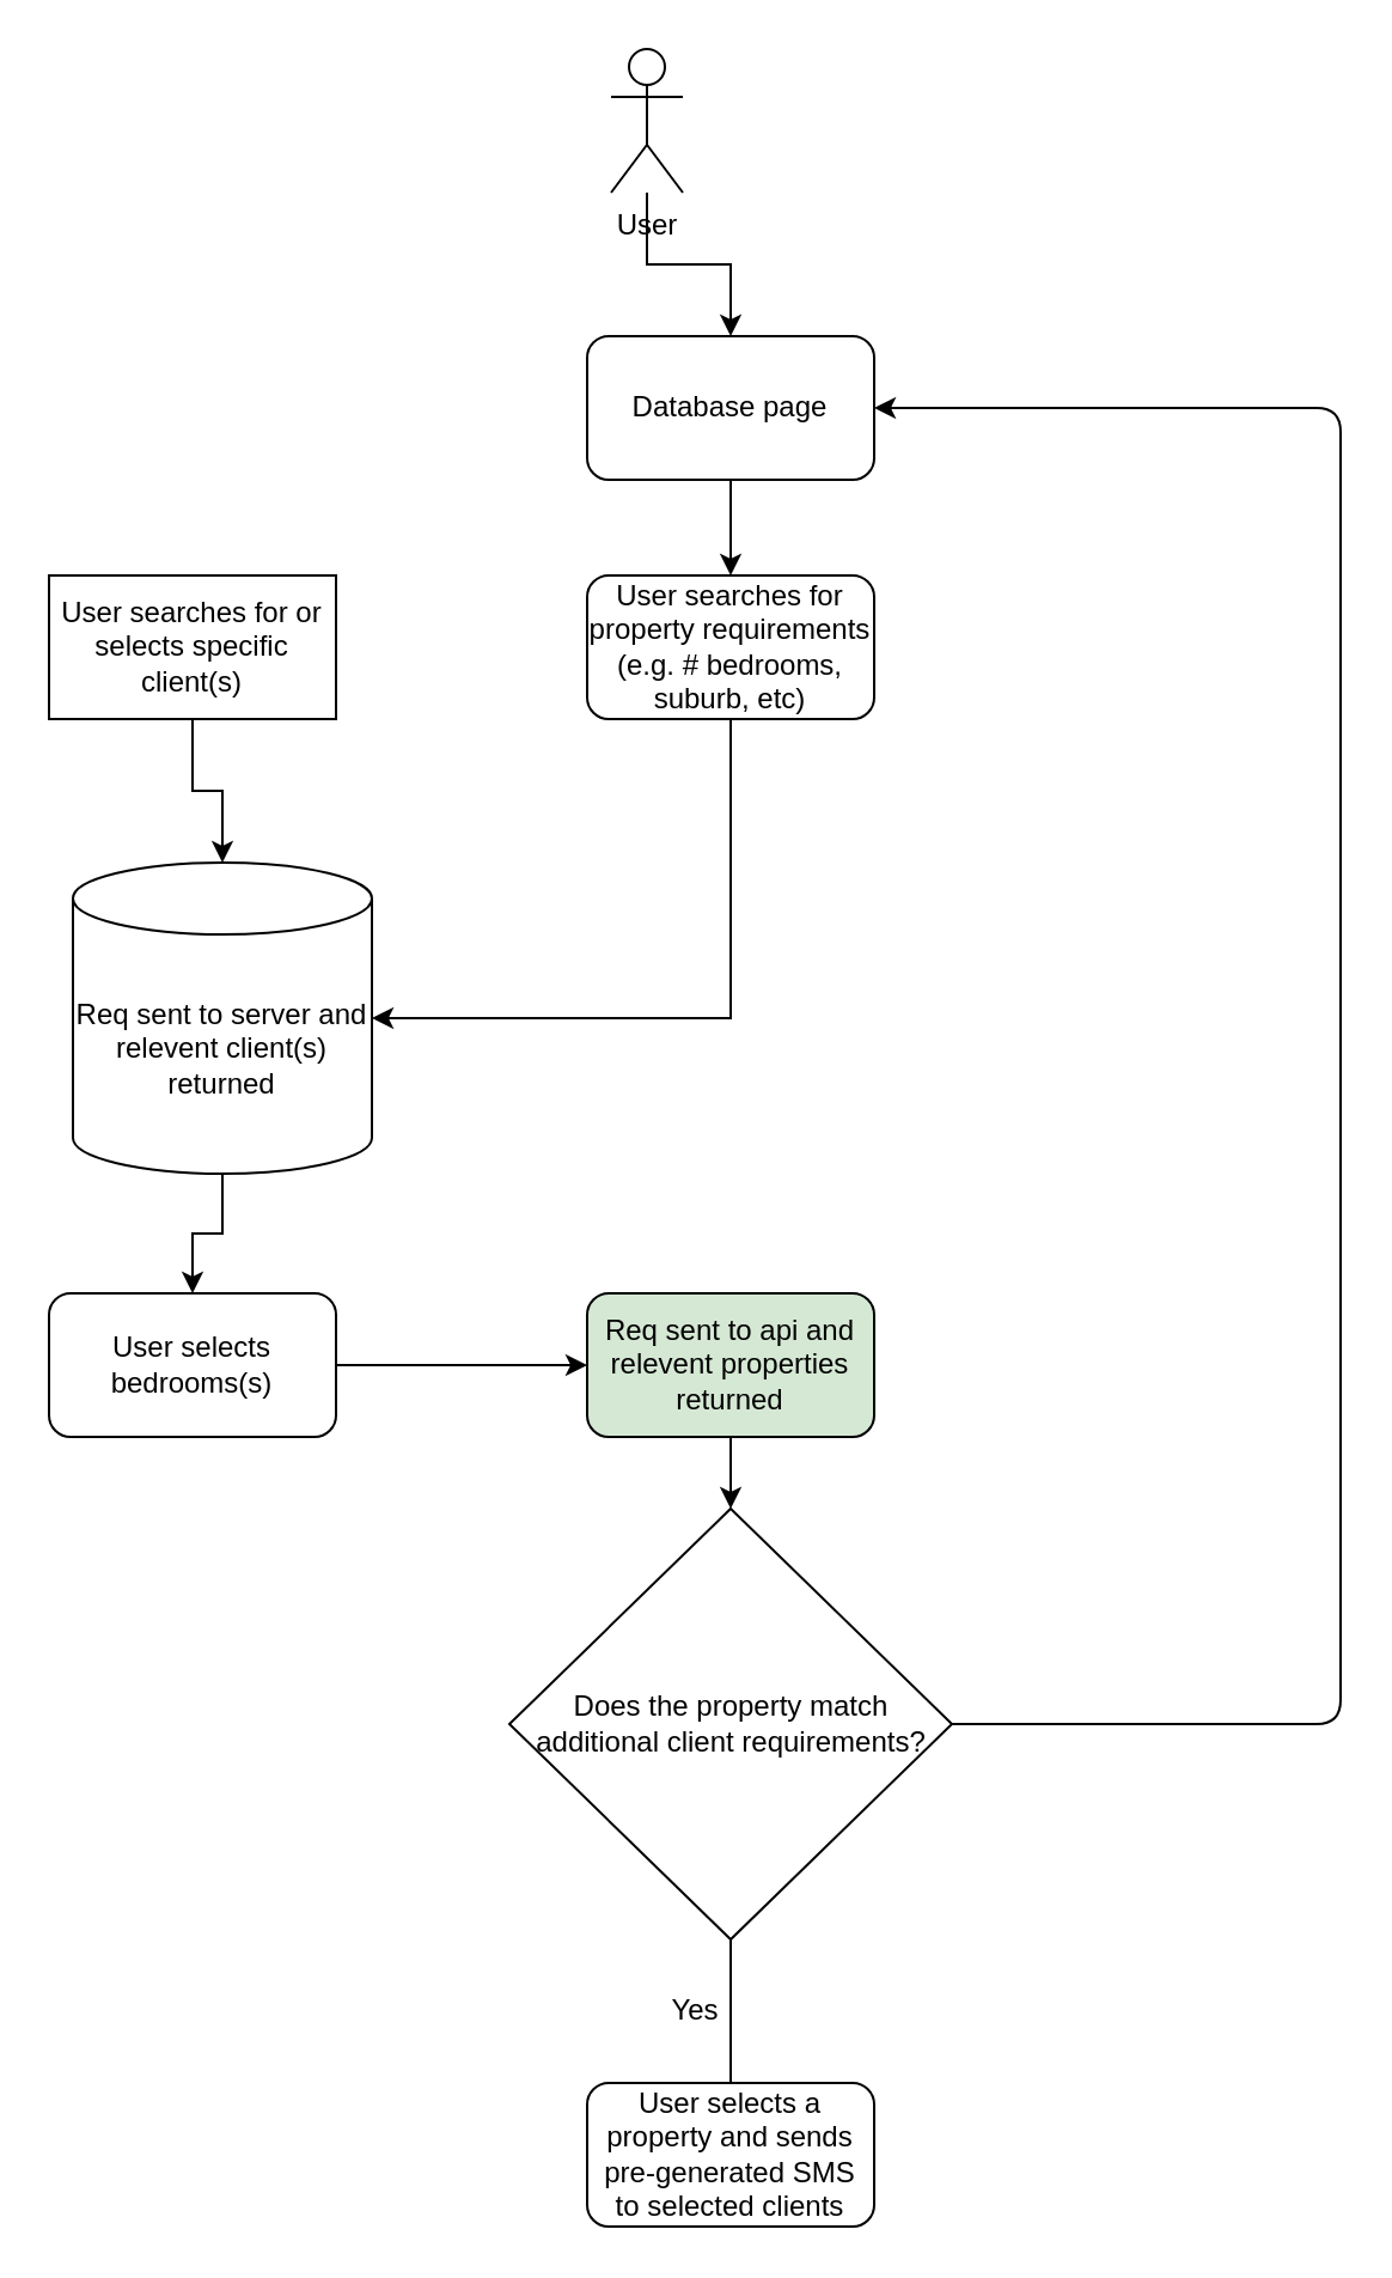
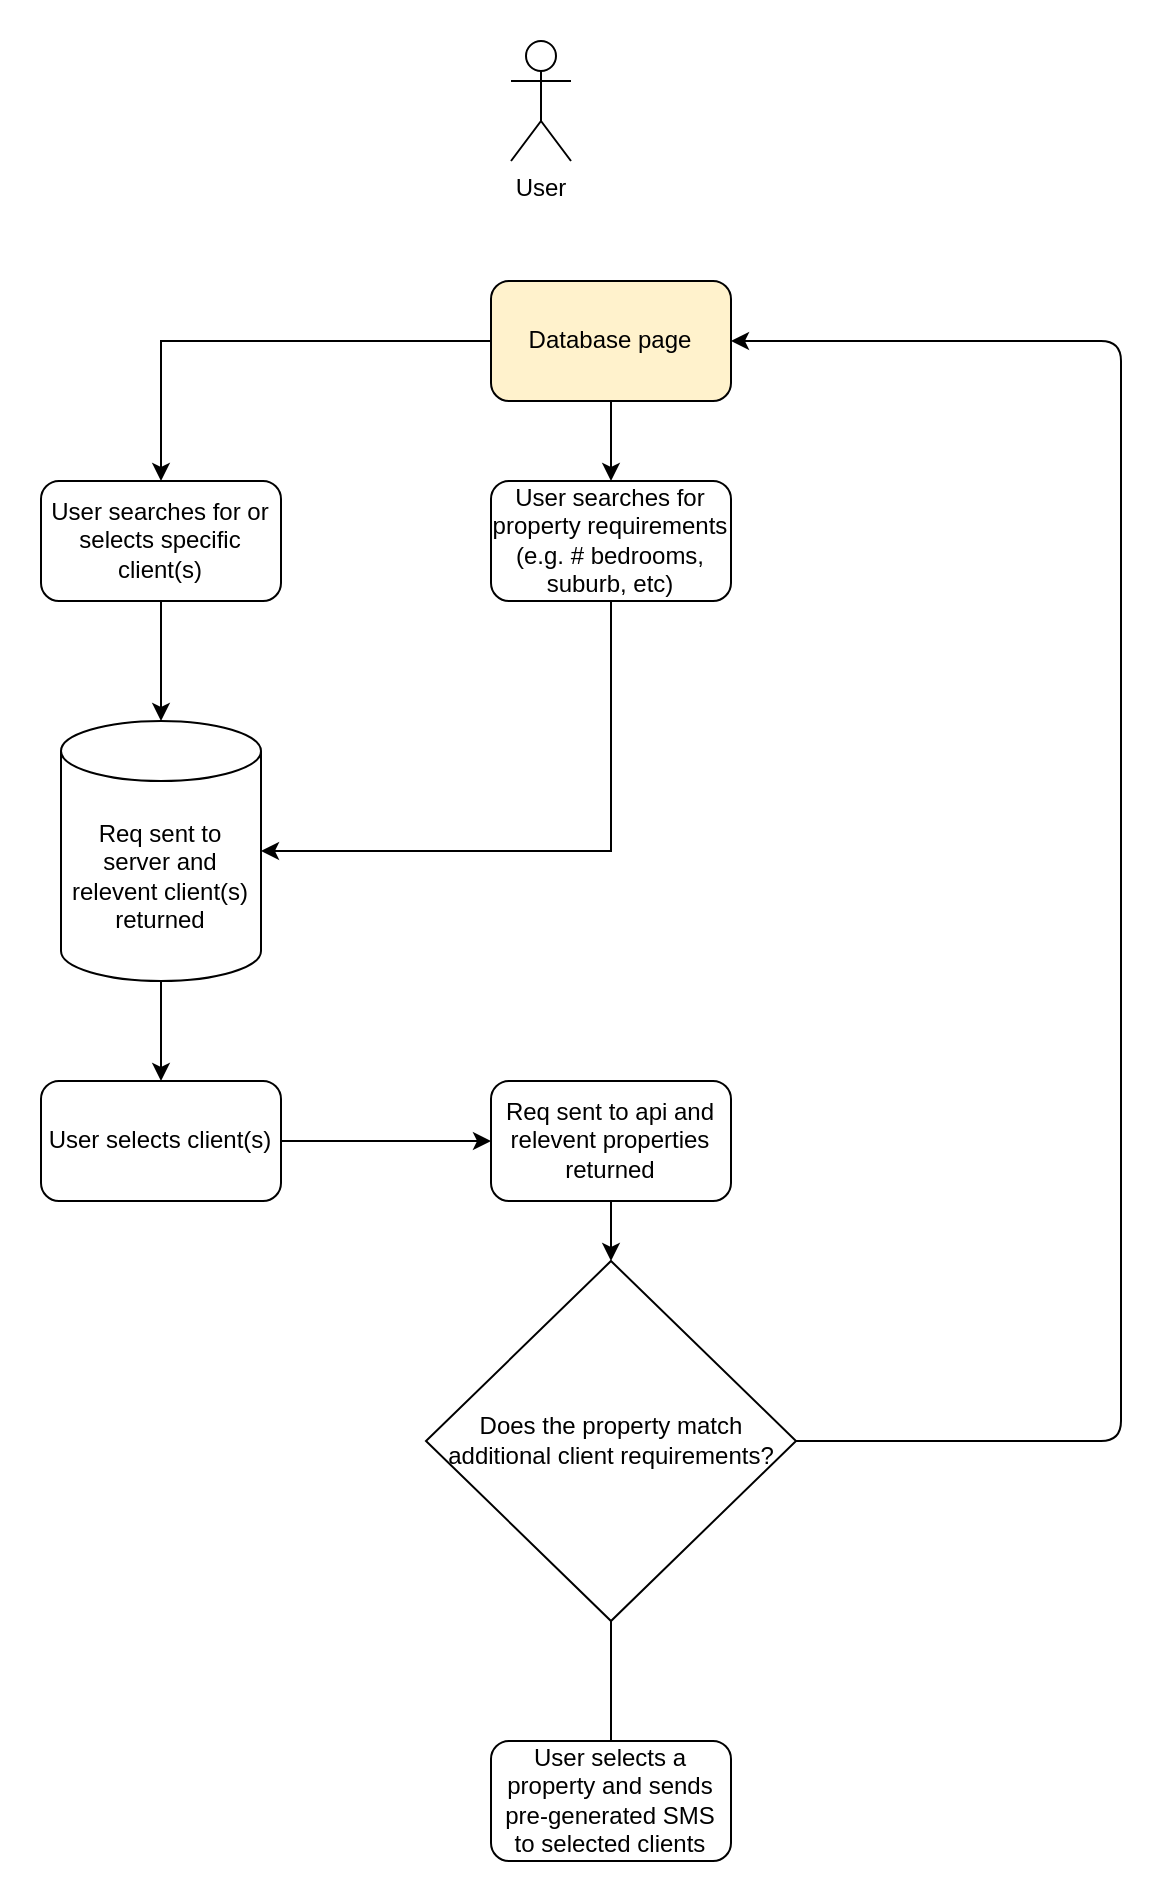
- <mxCell id="2" value="" style="edgeStyle=orthogonalEdgeStyle;rounded=0;orthogonalLoop=1;jettySize=auto;html=1;" parent="1" source="3" target="6" edge="1"><mxGeometry relative="1" as="geometry" /></mxCell>
+ <mxCell id="4" style="edgeStyle=orthogonalEdgeStyle;rounded=0;orthogonalLoop=1;jettySize=auto;html=1;entryX=0.5;entryY=0;entryDx=0;entryDy=0;" parent="1" source="6" target="8" edge="1"><mxGeometry relative="1" as="geometry" /></mxCell>
- <mxCell id="6" value="Database page" style="rounded=1;whiteSpace=wrap;html=1;" parent="1" vertex="1"><mxGeometry x="245" y="140" width="120" height="60" as="geometry" /></mxCell>
+ <mxCell id="6" value="Database page" style="rounded=1;whiteSpace=wrap;html=1;fillColor=#fff2cc;" parent="1" vertex="1"><mxGeometry x="245" y="140" width="120" height="60" as="geometry" /></mxCell>
- <mxCell id="8" value="User searches for or selects specific client(s)" style="whiteSpace=wrap;html=1;rounded=0;" parent="1" vertex="1"><mxGeometry x="20" y="240" width="120" height="60" as="geometry" /></mxCell>
+ <mxCell id="8" value="User searches for or selects specific client(s)" style="rounded=1;whiteSpace=wrap;html=1;" parent="1" vertex="1"><mxGeometry x="20" y="240" width="120" height="60" as="geometry" /></mxCell>
- <mxCell id="11" value="Req sent to server and relevent client(s) returned" style="shape=cylinder3;whiteSpace=wrap;html=1;boundedLbl=1;backgroundOutline=1;size=15;" parent="1" vertex="1"><mxGeometry x="30" y="360" width="125" height="130" as="geometry" /></mxCell>
+ <mxCell id="11" value="Req sent to server and relevent client(s) returned" style="shape=cylinder3;whiteSpace=wrap;html=1;boundedLbl=1;backgroundOutline=1;size=15;" parent="1" vertex="1"><mxGeometry x="30" y="360" width="100" height="130" as="geometry" /></mxCell>
- <mxCell id="14" value="User selects bedrooms(s)" style="rounded=1;whiteSpace=wrap;html=1;" parent="1" vertex="1"><mxGeometry x="20" y="540" width="120" height="60" as="geometry" /></mxCell>
+ <mxCell id="14" value="User selects client(s)" style="rounded=1;whiteSpace=wrap;html=1;" parent="1" vertex="1"><mxGeometry x="20" y="540" width="120" height="60" as="geometry" /></mxCell>
- <mxCell id="18" value="Req sent to api and relevent properties returned" style="rounded=1;whiteSpace=wrap;html=1;fillColor=#d5e8d4;" vertex="1" parent="1"><mxGeometry x="245" y="540" width="120" height="60" as="geometry" /></mxCell>
+ <mxCell id="18" value="Req sent to api and relevent properties returned" style="rounded=1;whiteSpace=wrap;html=1;" vertex="1" parent="1"><mxGeometry x="245" y="540" width="120" height="60" as="geometry" /></mxCell>
- <mxCell id="21" value="Yes" style="text;html=1;align=center;verticalAlign=middle;resizable=0;points=[];autosize=1;strokeColor=none;fillColor=none;" vertex="1" parent="1"><mxGeometry x="270" y="825" width="40" height="30" as="geometry" /></mxCell>
